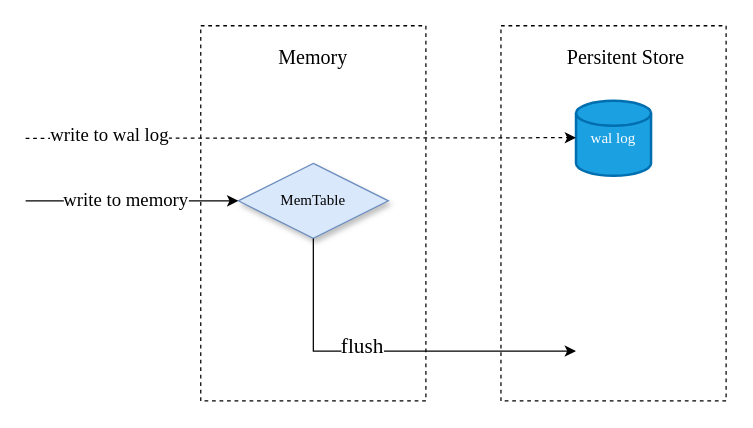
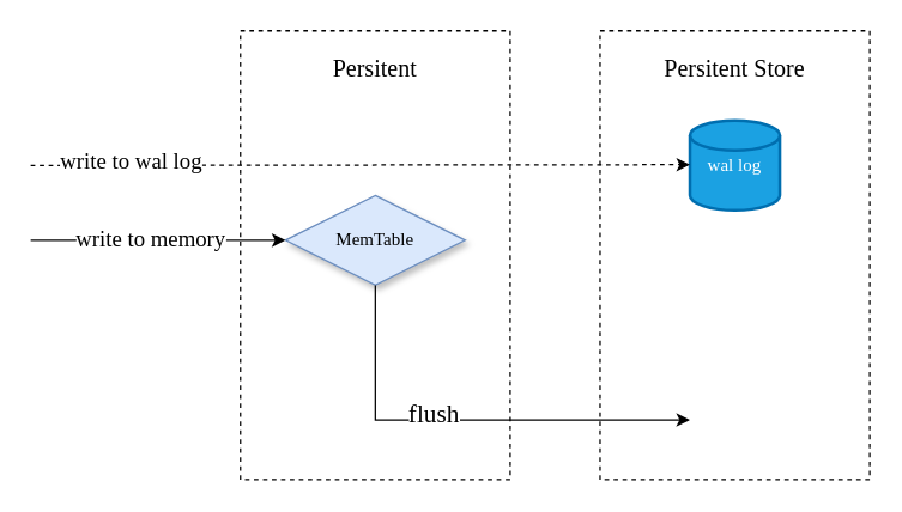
- <mxCell id="6" value="Memory" style="text;strokeColor=none;align=center;fillColor=none;html=1;verticalAlign=middle;whiteSpace=wrap;rounded=0;fontFamily=Tahoma;fontSize=16;" vertex="1" parent="1"><mxGeometry x="175" y="30" width="150" height="30" as="geometry" /></mxCell>
+ <mxCell id="6" value="Persitent" style="text;strokeColor=none;align=center;fillColor=none;html=1;verticalAlign=middle;whiteSpace=wrap;rounded=0;fontFamily=Tahoma;fontSize=16;" vertex="1" parent="1"><mxGeometry x="175" y="30" width="150" height="30" as="geometry" /></mxCell>
- <mxCell id="7" value="Persitent Store" style="text;strokeColor=none;align=center;fillColor=none;html=1;verticalAlign=middle;whiteSpace=wrap;rounded=0;fontFamily=Tahoma;fontSize=16;" vertex="1" parent="1"><mxGeometry x="425" y="30" width="150" height="30" as="geometry" /></mxCell>
+ <mxCell id="7" value="Persitent Store" style="text;strokeColor=none;align=center;fillColor=none;html=1;verticalAlign=middle;whiteSpace=wrap;rounded=0;fontFamily=Tahoma;fontSize=16;" vertex="1" parent="1"><mxGeometry x="415" y="30" width="150" height="30" as="geometry" /></mxCell>
